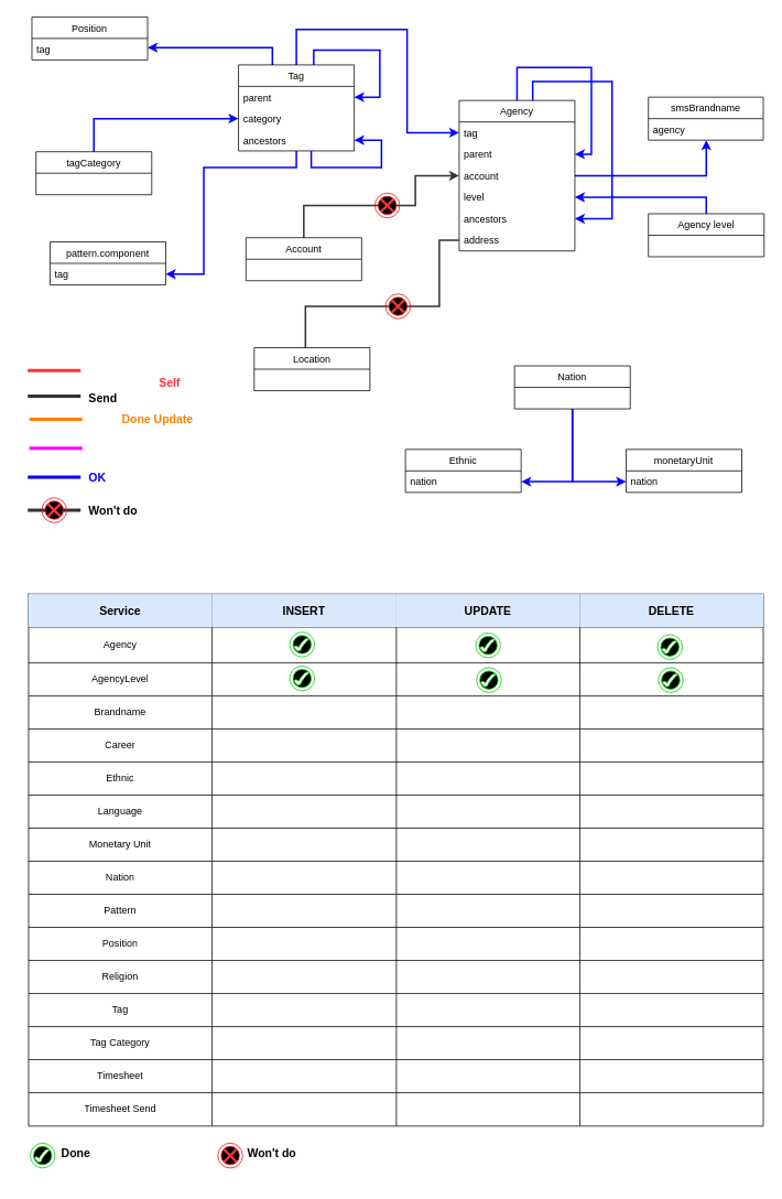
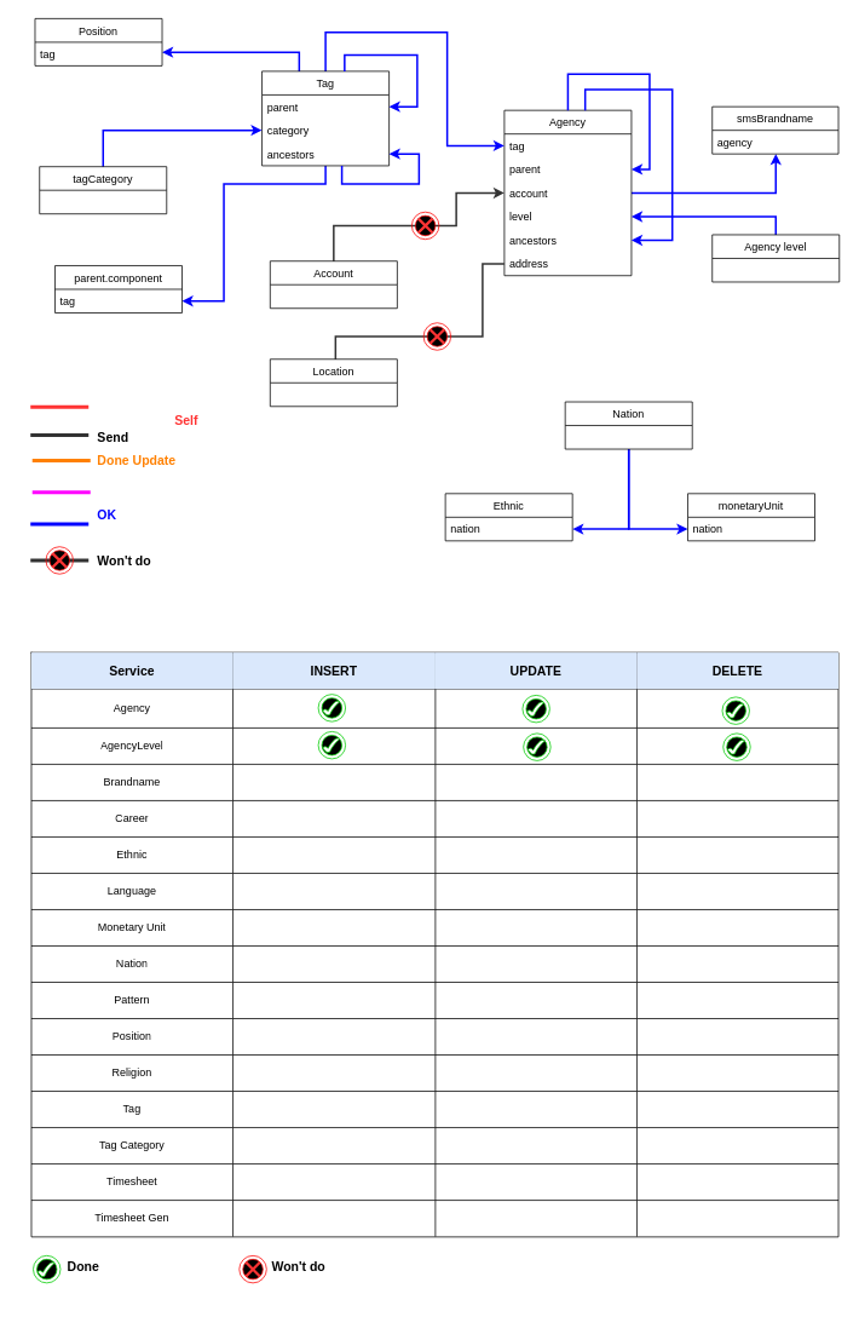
- <mxCell id="38" value="pattern.component" style="swimlane;fontStyle=0;childLayout=stackLayout;horizontal=1;startSize=26;fillColor=none;horizontalStack=0;resizeParent=1;resizeParentMax=0;resizeLast=0;collapsible=1;marginBottom=0;" vertex="1" parent="1"><mxGeometry x="60" y="292" width="140" height="52" as="geometry" /></mxCell>
+ <mxCell id="38" value="parent.component" style="swimlane;fontStyle=0;childLayout=stackLayout;horizontal=1;startSize=26;fillColor=none;horizontalStack=0;resizeParent=1;resizeParentMax=0;resizeLast=0;collapsible=1;marginBottom=0;" vertex="1" parent="1"><mxGeometry x="60" y="292" width="140" height="52" as="geometry" /></mxCell>
- <mxCell id="26" value="Location" style="swimlane;fontStyle=0;childLayout=stackLayout;horizontal=1;startSize=26;fillColor=none;horizontalStack=0;resizeParent=1;resizeParentMax=0;resizeLast=0;collapsible=1;marginBottom=0;" vertex="1" parent="1"><mxGeometry x="307" y="420" width="140" height="52" as="geometry" /></mxCell>
+ <mxCell id="26" value="Location" style="swimlane;fontStyle=0;childLayout=stackLayout;horizontal=1;startSize=26;fillColor=none;horizontalStack=0;resizeParent=1;resizeParentMax=0;resizeLast=0;collapsible=1;marginBottom=0;" vertex="1" parent="1"><mxGeometry x="297" y="395" width="140" height="52" as="geometry" /></mxCell>
- <mxCell id="47" value="&lt;font style=&quot;font-size: 14px&quot;&gt;&lt;b&gt;Done Update&lt;/b&gt;&lt;/font&gt;" style="text;html=1;align=left;verticalAlign=middle;resizable=0;points=[];autosize=1;fontColor=#FF8000;" vertex="1" parent="1"><mxGeometry x="145" y="497" width="96" height="19" as="geometry" /></mxCell>
+ <mxCell id="47" value="&lt;font style=&quot;font-size: 14px&quot;&gt;&lt;b&gt;Done Update&lt;/b&gt;&lt;/font&gt;" style="text;html=1;align=left;verticalAlign=middle;resizable=0;points=[];autosize=1;fontColor=#FF8000;" vertex="1" parent="1"><mxGeometry x="105" y="497" width="96" height="19" as="geometry" /></mxCell>
- <mxCell id="50" value="&lt;font style=&quot;font-size: 14px&quot; color=&quot;#0000ff&quot;&gt;&lt;b&gt;OK&lt;/b&gt;&lt;/font&gt;" style="text;html=1;align=left;verticalAlign=middle;resizable=0;points=[];autosize=1;" vertex="1" parent="1"><mxGeometry x="105" y="567" width="31" height="19" as="geometry" /></mxCell>
+ <mxCell id="50" value="&lt;font style=&quot;font-size: 14px&quot; color=&quot;#0000ff&quot;&gt;&lt;b&gt;OK&lt;/b&gt;&lt;/font&gt;" style="text;html=1;align=left;verticalAlign=middle;resizable=0;points=[];autosize=1;" vertex="1" parent="1"><mxGeometry x="105" y="557" width="31" height="19" as="geometry" /></mxCell>
- <mxCell id="142" value="Timesheet Send" style="shape=partialRectangle;html=1;whiteSpace=wrap;connectable=0;overflow=hidden;fillColor=none;top=0;left=0;bottom=0;right=0;" vertex="1" parent="141"><mxGeometry width="222" height="40" as="geometry" /></mxCell>
+ <mxCell id="142" value="Timesheet Gen" style="shape=partialRectangle;html=1;whiteSpace=wrap;connectable=0;overflow=hidden;fillColor=none;top=0;left=0;bottom=0;right=0;" vertex="1" parent="141"><mxGeometry width="222" height="40" as="geometry" /></mxCell>
